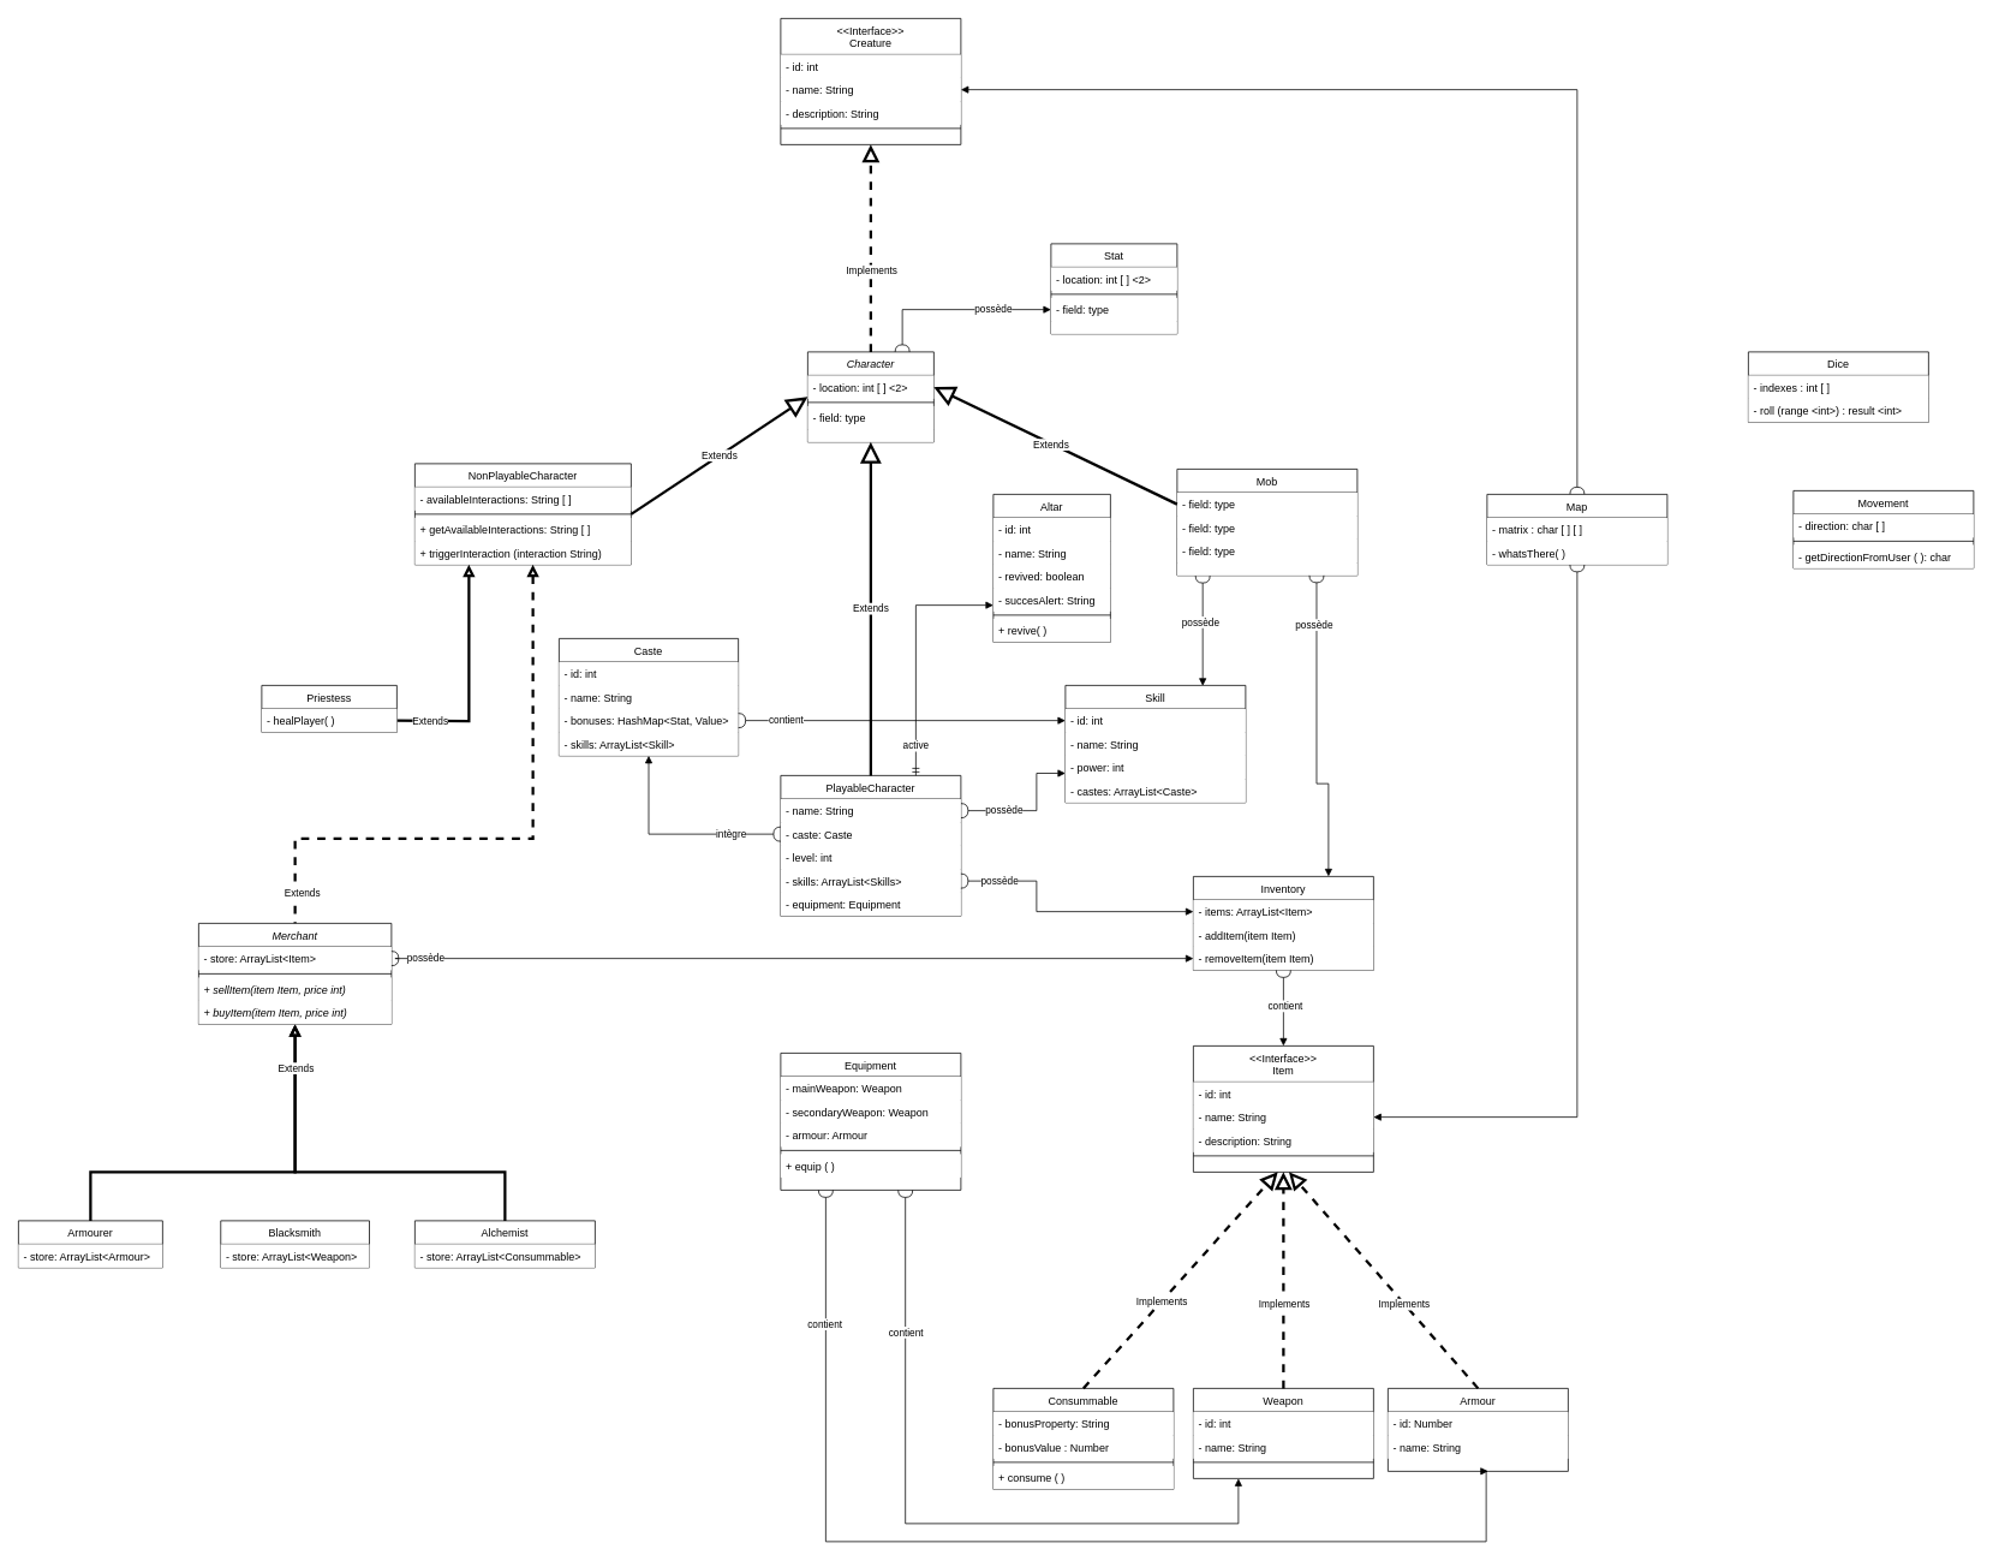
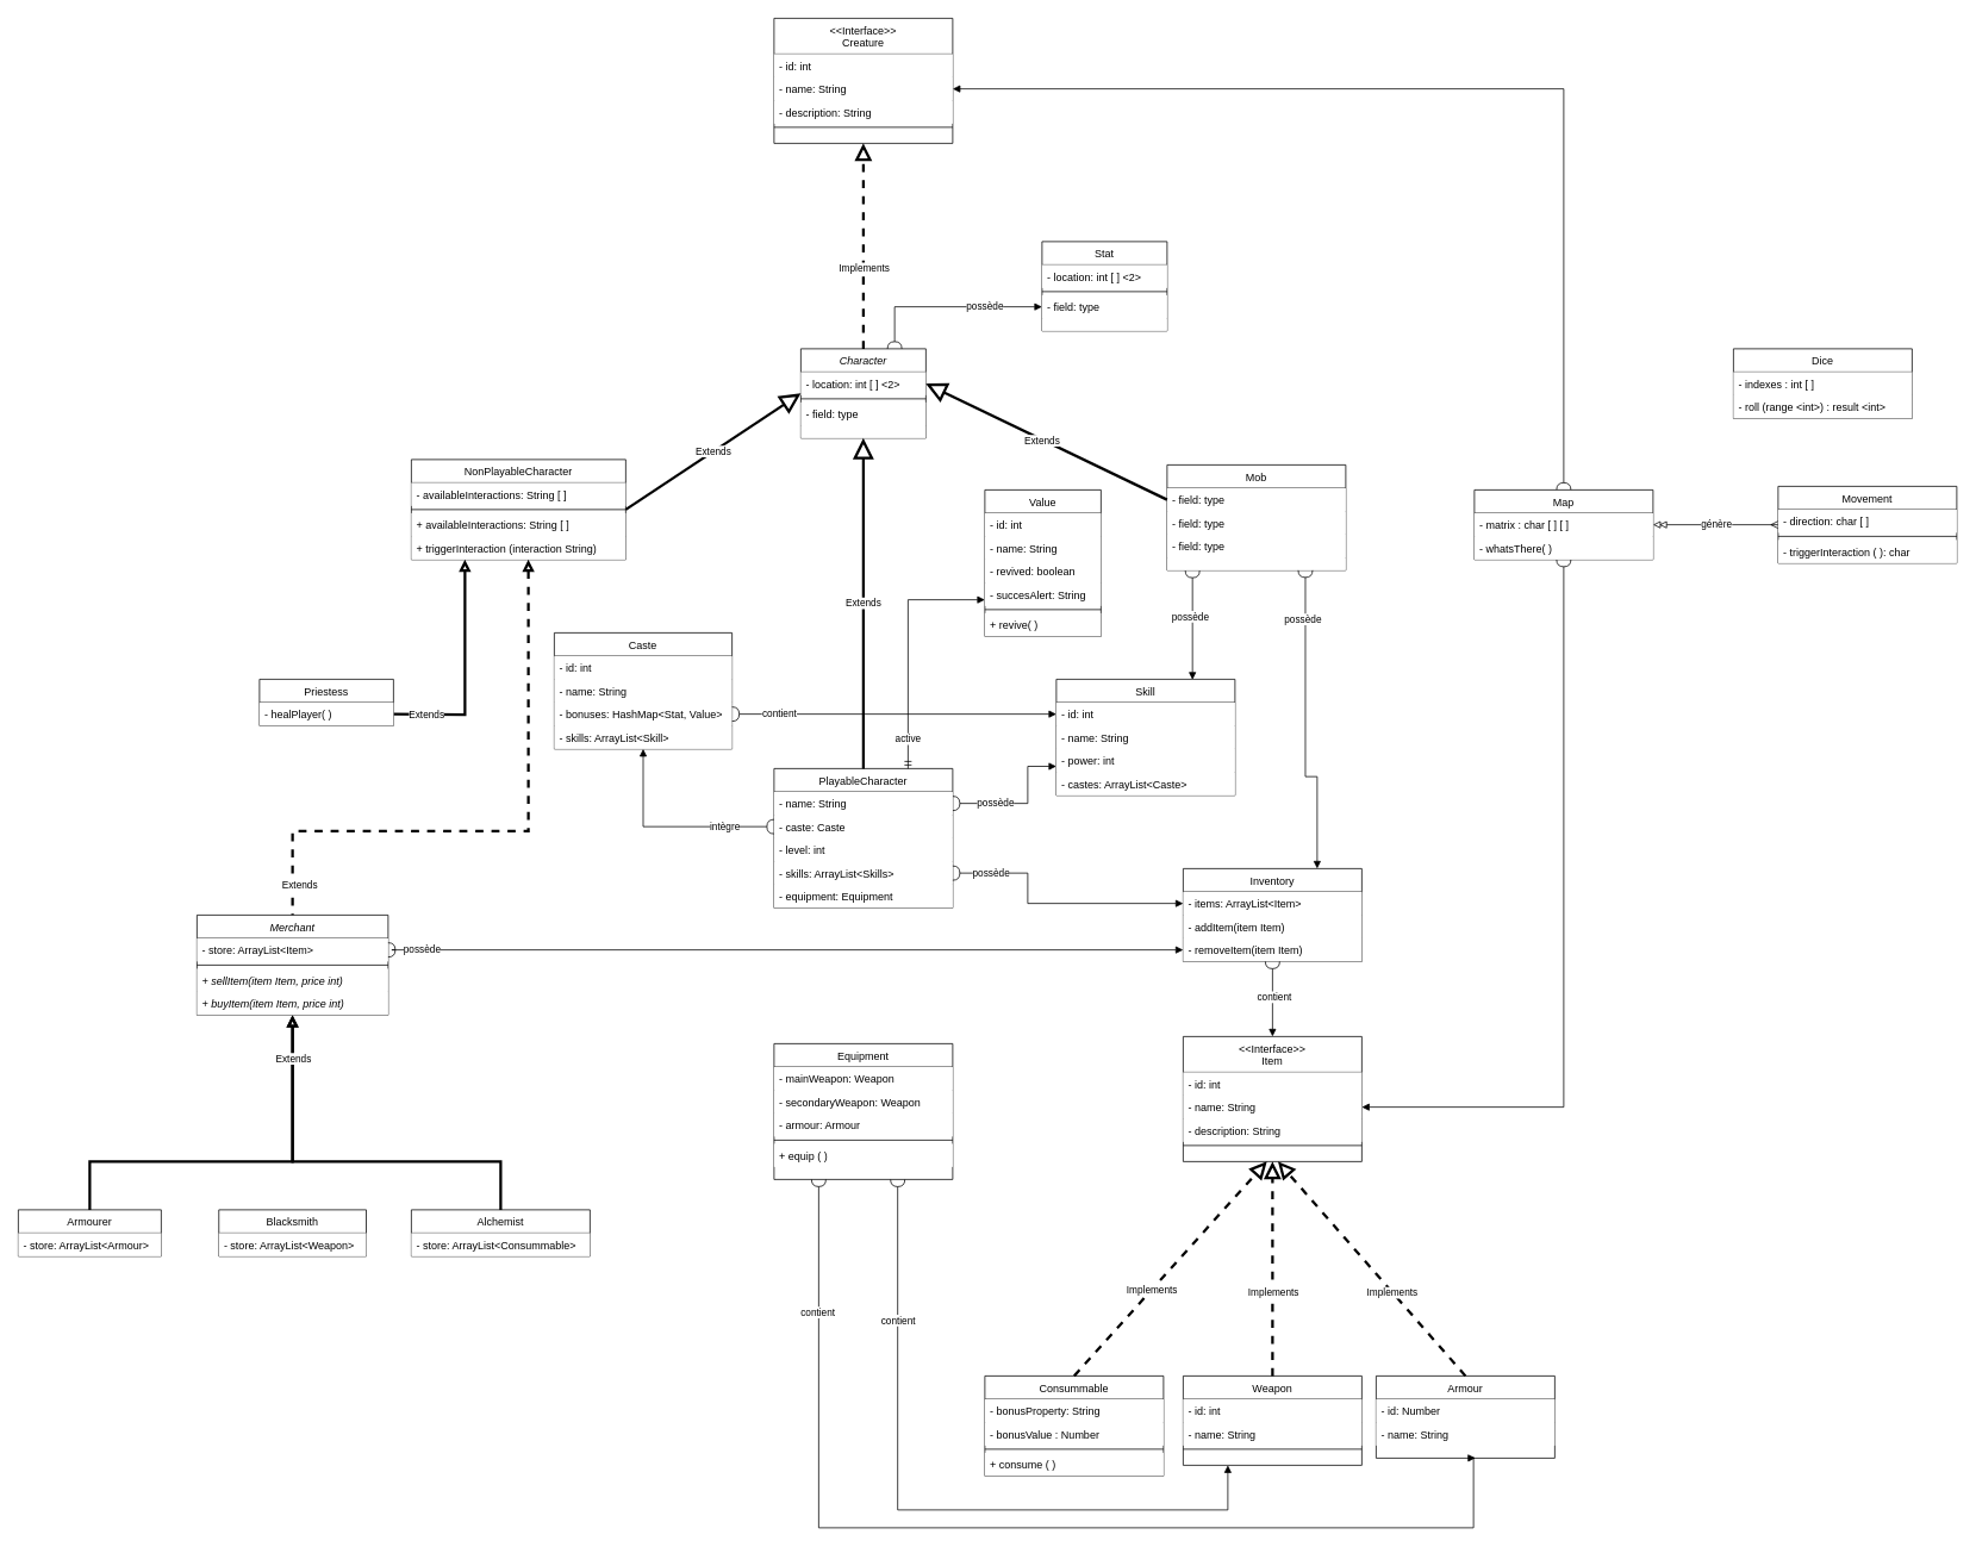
- <mxCell id="69" value="Altar" style="swimlane;fontStyle=0;childLayout=stackLayout;horizontal=1;startSize=26;fillColor=default;horizontalStack=0;resizeParent=1;resizeParentMax=0;resizeLast=0;collapsible=1;marginBottom=0;" parent="1" vertex="1"><mxGeometry x="1102" y="548" width="130" height="164" as="geometry" /></mxCell>
+ <mxCell id="69" value="Value" style="swimlane;fontStyle=0;childLayout=stackLayout;horizontal=1;startSize=26;fillColor=default;horizontalStack=0;resizeParent=1;resizeParentMax=0;resizeLast=0;collapsible=1;marginBottom=0;" parent="1" vertex="1"><mxGeometry x="1102" y="548" width="130" height="164" as="geometry" /></mxCell>
- <mxCell id="13" value="+ getAvailableInteractions: String [ ]" style="text;strokeColor=none;fillColor=default;align=left;verticalAlign=top;spacingLeft=4;spacingRight=4;overflow=hidden;rotatable=0;points=[[0,0.5],[1,0.5]];portConstraint=eastwest;" parent="10" vertex="1"><mxGeometry y="60" width="240" height="26" as="geometry" /></mxCell>
+ <mxCell id="13" value="+ availableInteractions: String [ ]" style="text;strokeColor=none;fillColor=default;align=left;verticalAlign=top;spacingLeft=4;spacingRight=4;overflow=hidden;rotatable=0;points=[[0,0.5],[1,0.5]];portConstraint=eastwest;" parent="10" vertex="1"><mxGeometry y="60" width="240" height="26" as="geometry" /></mxCell>
+ <mxCell id="32" style="edgeStyle=orthogonalEdgeStyle;rounded=0;jumpSize=6;orthogonalLoop=1;jettySize=auto;html=1;exitX=0;exitY=0.5;exitDx=0;exitDy=0;entryX=1;entryY=0.5;entryDx=0;entryDy=0;strokeWidth=1;fontSize=11;startArrow=ERmany;startFill=0;endArrow=doubleBlock;endFill=0;" parent="1" source="34" target="30" edge="1"><mxGeometry relative="1" as="geometry" /></mxCell>
+ <mxCell id="33" value="génère" style="edgeLabel;html=1;align=center;verticalAlign=middle;resizable=0;points=[];fontSize=11;" parent="32" vertex="1" connectable="0"><mxGeometry x="0.151" relative="1" as="geometry"><mxPoint x="11" y="-1" as="offset" /></mxGeometry></mxCell>
- <mxCell id="37" value="- getDirectionFromUser ( ): char" style="text;strokeColor=none;fillColor=default;align=left;verticalAlign=top;spacingLeft=4;spacingRight=4;overflow=hidden;rotatable=0;points=[[0,0.5],[1,0.5]];portConstraint=eastwest;" parent="34" vertex="1"><mxGeometry y="60" width="200" height="26" as="geometry" /></mxCell>
+ <mxCell id="37" value="- triggerInteraction ( ): char" style="text;strokeColor=none;fillColor=default;align=left;verticalAlign=top;spacingLeft=4;spacingRight=4;overflow=hidden;rotatable=0;points=[[0,0.5],[1,0.5]];portConstraint=eastwest;" parent="34" vertex="1"><mxGeometry y="60" width="200" height="26" as="geometry" /></mxCell>
